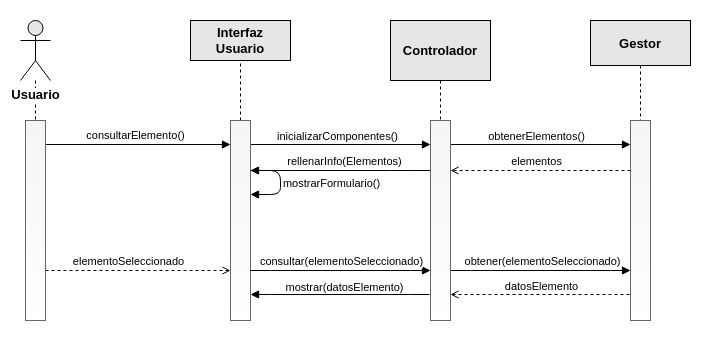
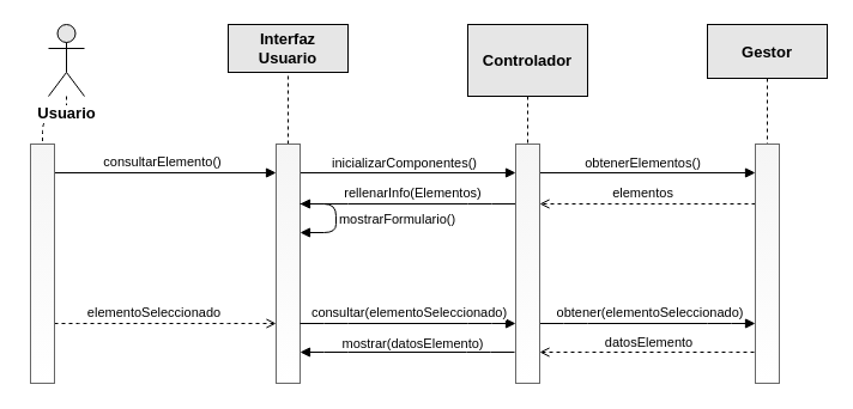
- <mxCell id="3" value="&lt;span style=&quot;background-color: rgb(255 , 255 , 255)&quot;&gt;&lt;font style=&quot;font-size: 13px&quot;&gt;&lt;b&gt;Usuario&lt;/b&gt;&lt;/font&gt;&lt;/span&gt;" style="shape=umlActor;verticalLabelPosition=bottom;verticalAlign=top;html=1;outlineConnect=0;rounded=0;fillColor=#E6E6E6;" parent="1" vertex="1"><mxGeometry x="20" y="20" width="30" height="60" as="geometry" /></mxCell>
+ <mxCell id="3" value="&lt;span style=&quot;background-color: rgb(255 , 255 , 255)&quot;&gt;&lt;font style=&quot;font-size: 13px&quot;&gt;&lt;b&gt;Usuario&lt;/b&gt;&lt;/font&gt;&lt;/span&gt;" style="shape=umlActor;verticalLabelPosition=bottom;verticalAlign=top;html=1;outlineConnect=0;rounded=0;fillColor=#E6E6E6;" parent="1" vertex="1"><mxGeometry x="40" y="20" width="30" height="60" as="geometry" /></mxCell>
